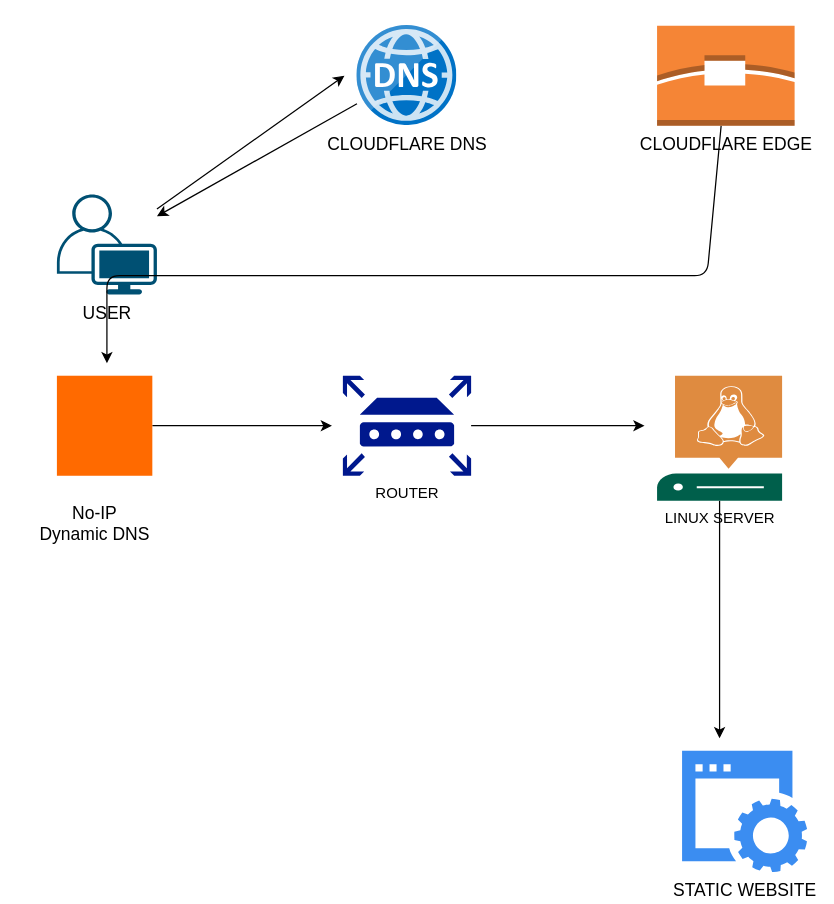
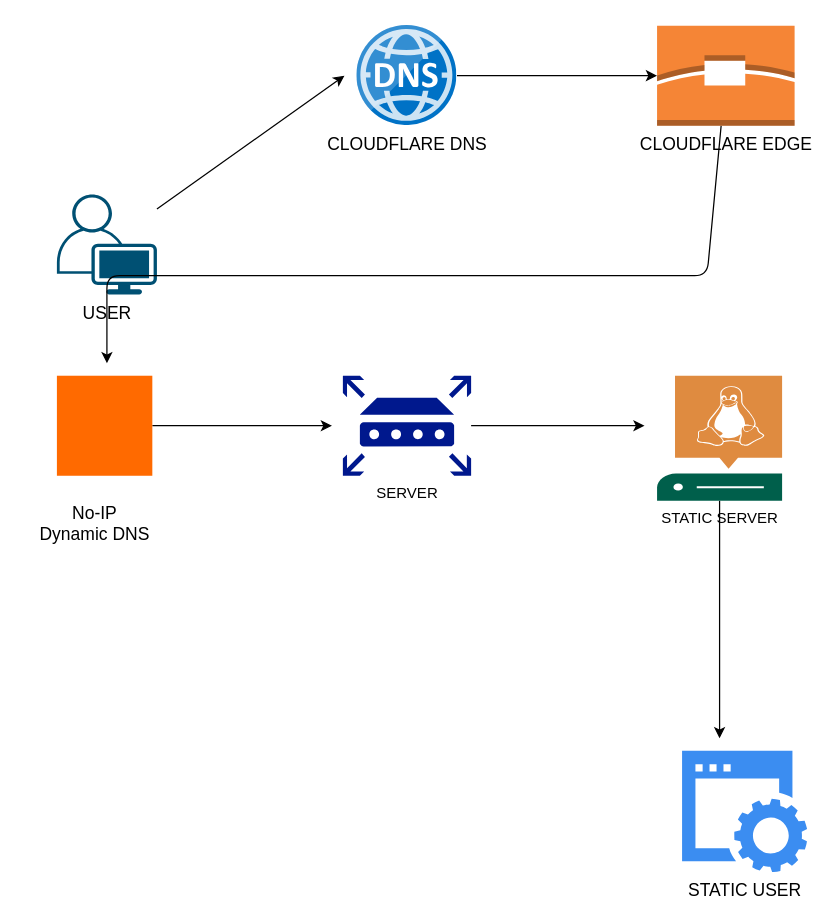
- <mxCell id="15" style="edgeStyle=none;html=1;" parent="1" source="4" target="3" edge="1"><mxGeometry relative="1" as="geometry" /></mxCell>
+ <mxCell id="15" style="edgeStyle=none;html=1;entryX=0;entryY=0.5;entryDx=0;entryDy=0;entryPerimeter=0;" parent="1" source="4" target="6" edge="1"><mxGeometry relative="1" as="geometry" /></mxCell>
- <mxCell id="10" value="ROUTER" style="sketch=0;aspect=fixed;pointerEvents=1;shadow=0;dashed=0;html=1;strokeColor=none;labelPosition=center;verticalLabelPosition=bottom;verticalAlign=top;align=center;fillColor=#00188D;shape=mxgraph.mscae.enterprise.router" parent="1" vertex="1"><mxGeometry x="273.72" y="300" width="102.56" height="80" as="geometry" /></mxCell>
+ <mxCell id="10" value="SERVER" style="sketch=0;aspect=fixed;pointerEvents=1;shadow=0;dashed=0;html=1;strokeColor=none;labelPosition=center;verticalLabelPosition=bottom;verticalAlign=top;align=center;fillColor=#00188D;shape=mxgraph.mscae.enterprise.router" parent="1" vertex="1"><mxGeometry x="273.72" y="300" width="102.56" height="80" as="geometry" /></mxCell>
- <mxCell id="8" value="LINUX SER&lt;span style=&quot;background-color: transparent;&quot;&gt;VER&lt;/span&gt;&lt;div&gt;&lt;div&gt;&lt;br&gt;&lt;/div&gt;&lt;/div&gt;" style="sketch=0;pointerEvents=1;shadow=0;dashed=0;html=1;strokeColor=none;fillColor=light-dark(#005F4B,#F9FFFA);labelPosition=center;verticalLabelPosition=bottom;verticalAlign=top;align=center;outlineConnect=0;shape=mxgraph.veeam2.linux_server;" parent="1" vertex="1"><mxGeometry x="525" y="300" width="100" height="100" as="geometry" /></mxCell>
+ <mxCell id="8" value="STATIC SER&lt;span style=&quot;background-color: transparent;&quot;&gt;VER&lt;/span&gt;&lt;div&gt;&lt;div&gt;&lt;br&gt;&lt;/div&gt;&lt;/div&gt;" style="sketch=0;pointerEvents=1;shadow=0;dashed=0;html=1;strokeColor=none;fillColor=light-dark(#005F4B,#F9FFFA);labelPosition=center;verticalLabelPosition=bottom;verticalAlign=top;align=center;outlineConnect=0;shape=mxgraph.veeam2.linux_server;" parent="1" vertex="1"><mxGeometry x="525" y="300" width="100" height="100" as="geometry" /></mxCell>
- <mxCell id="14" value="&lt;font style=&quot;font-size: 14px;&quot;&gt;STATIC WEBSITE&lt;/font&gt;" style="sketch=0;html=1;aspect=fixed;strokeColor=none;shadow=0;fillColor=#3B8DF1;verticalAlign=top;labelPosition=center;verticalLabelPosition=bottom;shape=mxgraph.gcp2.website" parent="1" vertex="1"><mxGeometry x="545" y="600" width="100" height="97" as="geometry" /></mxCell>
+ <mxCell id="14" value="&lt;font style=&quot;font-size: 14px;&quot;&gt;STATIC USER&lt;/font&gt;" style="sketch=0;html=1;aspect=fixed;strokeColor=none;shadow=0;fillColor=#3B8DF1;verticalAlign=top;labelPosition=center;verticalLabelPosition=bottom;shape=mxgraph.gcp2.website" parent="1" vertex="1"><mxGeometry x="545" y="600" width="100" height="97" as="geometry" /></mxCell>
